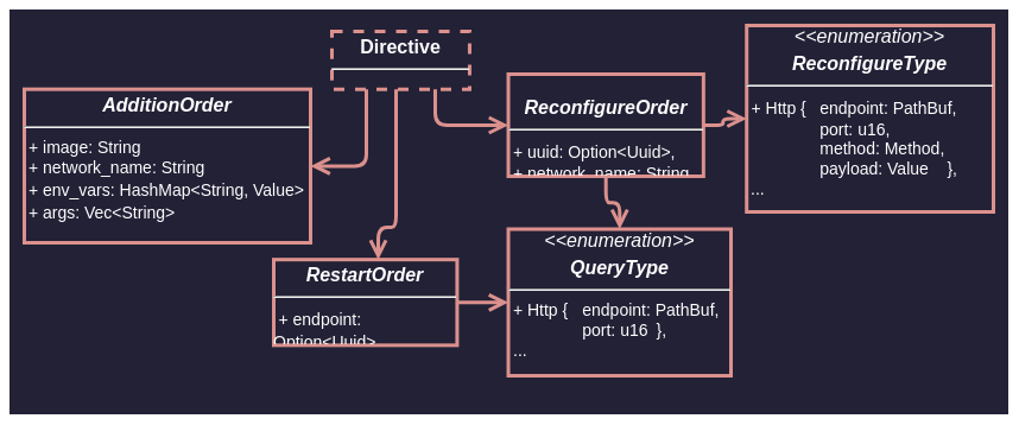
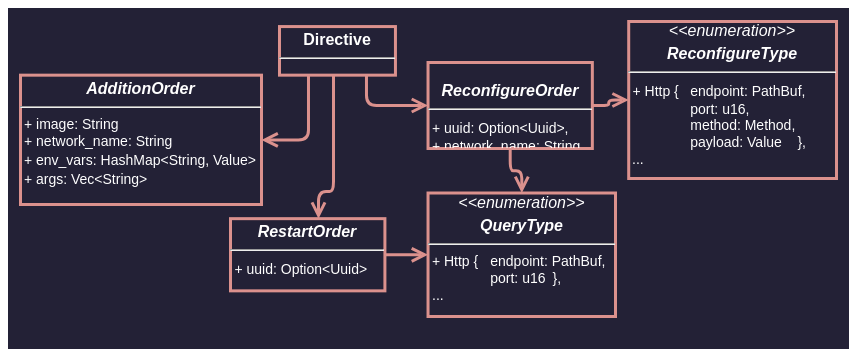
- <mxCell id="3" value="&lt;p style=&quot;margin: 4px 0px 0px; text-align: center; font-size: 16px;&quot;&gt;&lt;font style=&quot;font-size: 16px;&quot;&gt;&lt;b style=&quot;font-size: 16px;&quot;&gt;Directive&lt;/b&gt;&lt;/font&gt;&lt;/p&gt;&lt;hr style=&quot;font-size: 16px;&quot;&gt;&lt;p style=&quot;margin: 0px 0px 0px 4px; font-size: 16px;&quot;&gt;&lt;br style=&quot;font-size: 16px;&quot;&gt;&lt;/p&gt;" style="verticalAlign=top;align=left;overflow=fill;fontSize=16;fontFamily=Helvetica;html=1;whiteSpace=wrap;strokeColor=#DB918D;fontColor=#FFFFFF;fillColor=none;labelBackgroundColor=none;strokeWidth=3;dashed=1;" parent="2" vertex="1"><mxGeometry x="259.004" y="6.074" width="115.954" height="48.595" as="geometry" /></mxCell>
+ <mxCell id="3" value="&lt;p style=&quot;margin: 4px 0px 0px; text-align: center; font-size: 16px;&quot;&gt;&lt;font style=&quot;font-size: 16px;&quot;&gt;&lt;b style=&quot;font-size: 16px;&quot;&gt;Directive&lt;/b&gt;&lt;/font&gt;&lt;/p&gt;&lt;hr style=&quot;font-size: 16px;&quot;&gt;&lt;p style=&quot;margin: 0px 0px 0px 4px; font-size: 16px;&quot;&gt;&lt;br style=&quot;font-size: 16px;&quot;&gt;&lt;/p&gt;" style="verticalAlign=top;align=left;overflow=fill;fontSize=16;fontFamily=Helvetica;html=1;whiteSpace=wrap;strokeColor=#DB918D;fontColor=#FFFFFF;fillColor=none;labelBackgroundColor=none;strokeWidth=3;" parent="2" vertex="1"><mxGeometry x="259.004" y="6.074" width="115.954" height="48.595" as="geometry" /></mxCell>
- <mxCell id="5" value="&lt;p style=&quot;margin: 4px 0px 0px; text-align: center; font-size: 16px;&quot;&gt;&lt;font style=&quot;font-size: 16px;&quot;&gt;&lt;b style=&quot;font-size: 16px;&quot;&gt;&lt;i style=&quot;font-size: 16px;&quot;&gt;RestartOrder&lt;/i&gt;&lt;/b&gt;&lt;/font&gt;&lt;br style=&quot;font-size: 16px;&quot;&gt;&lt;/p&gt;&lt;hr style=&quot;font-size: 16px;&quot;&gt;&lt;p style=&quot;margin: 0px 0px 0px 4px; font-size: 16px;&quot;&gt;&lt;/p&gt;&lt;font style=&quot;font-size: 16px;&quot;&gt;&amp;nbsp;&lt;/font&gt;&lt;font style=&quot;font-size: 14px;&quot;&gt;+ endpoint: Option&amp;lt;Uuid&amp;gt;&lt;/font&gt;&lt;p style=&quot;margin: 0px 0px 0px 4px; font-size: 16px;&quot;&gt;&lt;br style=&quot;font-size: 16px;&quot;&gt;&lt;/p&gt;&lt;p style=&quot;margin: 0px 0px 0px 4px; font-size: 16px;&quot;&gt;&lt;br style=&quot;font-size: 16px;&quot;&gt;&lt;/p&gt;" style="verticalAlign=top;align=left;overflow=fill;fontSize=16;fontFamily=Helvetica;html=1;whiteSpace=wrap;labelBackgroundColor=none;fillColor=none;fontColor=#FFFFFF;strokeColor=#DB918D;strokeWidth=3;" parent="2" vertex="1"><mxGeometry x="210" y="198.16" width="154.41" height="72.19" as="geometry" /></mxCell>
+ <mxCell id="5" value="&lt;p style=&quot;margin: 4px 0px 0px; text-align: center; font-size: 16px;&quot;&gt;&lt;font style=&quot;font-size: 16px;&quot;&gt;&lt;b style=&quot;font-size: 16px;&quot;&gt;&lt;i style=&quot;font-size: 16px;&quot;&gt;RestartOrder&lt;/i&gt;&lt;/b&gt;&lt;/font&gt;&lt;br style=&quot;font-size: 16px;&quot;&gt;&lt;/p&gt;&lt;hr style=&quot;font-size: 16px;&quot;&gt;&lt;p style=&quot;margin: 0px 0px 0px 4px; font-size: 16px;&quot;&gt;&lt;/p&gt;&lt;font style=&quot;font-size: 16px;&quot;&gt;&amp;nbsp;&lt;/font&gt;&lt;font style=&quot;font-size: 14px;&quot;&gt;+ uuid: Option&amp;lt;Uuid&amp;gt;&lt;/font&gt;&lt;p style=&quot;margin: 0px 0px 0px 4px; font-size: 16px;&quot;&gt;&lt;br style=&quot;font-size: 16px;&quot;&gt;&lt;/p&gt;&lt;p style=&quot;margin: 0px 0px 0px 4px; font-size: 16px;&quot;&gt;&lt;br style=&quot;font-size: 16px;&quot;&gt;&lt;/p&gt;" style="verticalAlign=top;align=left;overflow=fill;fontSize=16;fontFamily=Helvetica;html=1;whiteSpace=wrap;labelBackgroundColor=none;fillColor=none;fontColor=#FFFFFF;strokeColor=#DB918D;strokeWidth=3;" parent="2" vertex="1"><mxGeometry x="210" y="198.16" width="154.41" height="72.19" as="geometry" /></mxCell>
